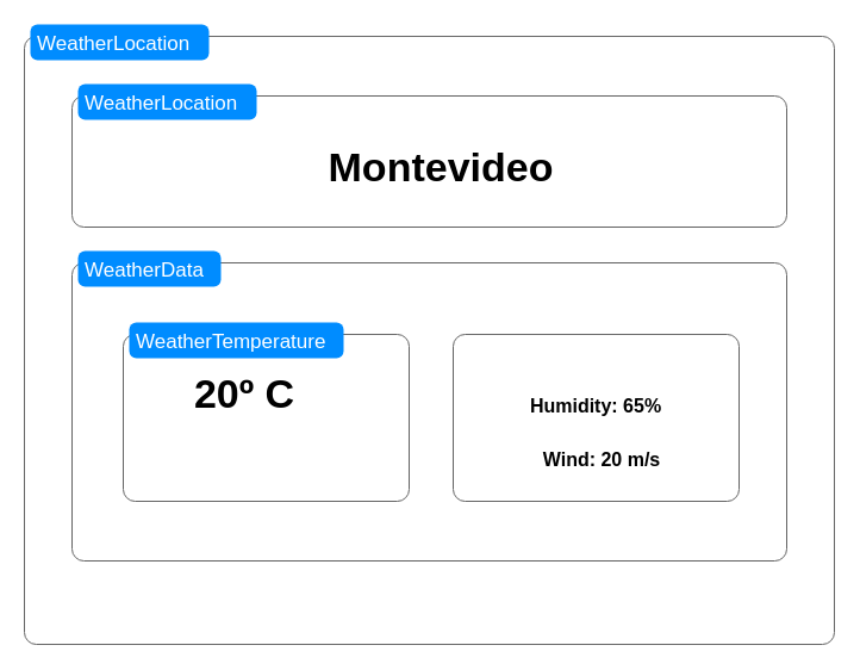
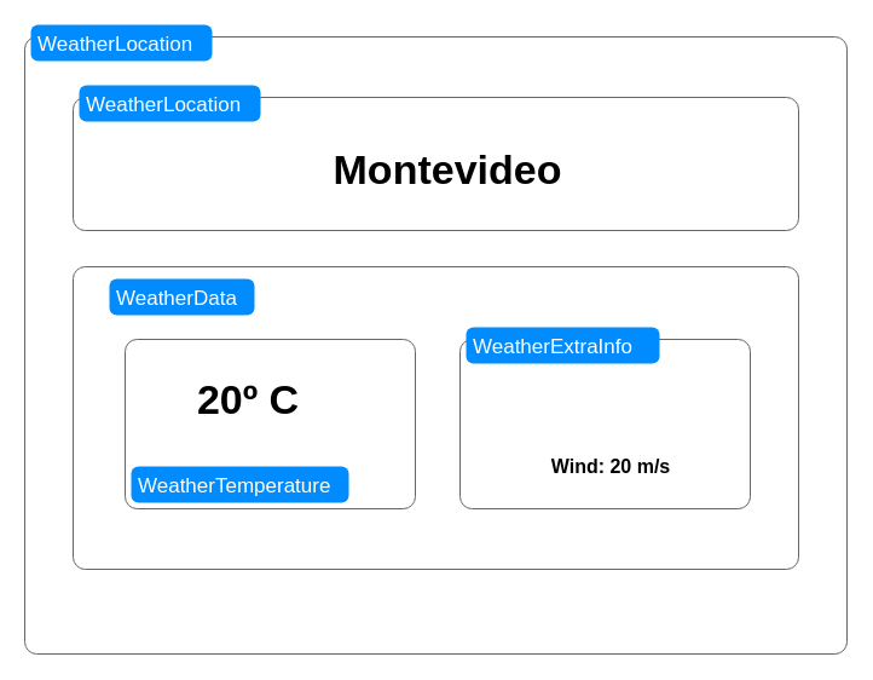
- <mxCell id="8" value="WeatherData" style="shape=rect;strokeColor=none;fillColor=#008cff;strokeWidth=1;dashed=0;rounded=1;arcSize=20;fontColor=#ffffff;fontSize=17;spacing=2;spacingTop=-2;align=left;autosize=1;spacingLeft=4;resizeWidth=0;resizeHeight=0;perimeter=none;" vertex="1" parent="7"><mxGeometry x="5" width="120" height="30" as="geometry" /></mxCell>
+ <mxCell id="8" value="WeatherData" style="shape=rect;strokeColor=none;fillColor=#008cff;strokeWidth=1;dashed=0;rounded=1;arcSize=20;fontColor=#ffffff;fontSize=17;spacing=2;spacingTop=-2;align=left;autosize=1;spacingLeft=4;resizeWidth=0;resizeHeight=0;perimeter=none;" vertex="1" parent="7"><mxGeometry x="30" y="20" width="120" height="30" as="geometry" /></mxCell>
- <mxCell id="10" value="WeatherTemperature" style="shape=rect;strokeColor=none;fillColor=#008cff;strokeWidth=1;dashed=0;rounded=1;arcSize=20;fontColor=#ffffff;fontSize=17;spacing=2;spacingTop=-2;align=left;autosize=1;spacingLeft=4;resizeWidth=0;resizeHeight=0;perimeter=none;" vertex="1" parent="9"><mxGeometry x="5" width="180" height="30" as="geometry" /></mxCell>
+ <mxCell id="10" value="WeatherTemperature" style="shape=rect;strokeColor=none;fillColor=#008cff;strokeWidth=1;dashed=0;rounded=1;arcSize=20;fontColor=#ffffff;fontSize=17;spacing=2;spacingTop=-2;align=left;autosize=1;spacingLeft=4;resizeWidth=0;resizeHeight=0;perimeter=none;" vertex="1" parent="9"><mxGeometry x="5" y="115" width="180" height="30" as="geometry" /></mxCell>
+ <mxCell id="13" value="WeatherExtraInfo" style="shape=rect;strokeColor=none;fillColor=#008cff;strokeWidth=1;dashed=0;rounded=1;arcSize=20;fontColor=#ffffff;fontSize=17;spacing=2;spacingTop=-2;align=left;autosize=1;spacingLeft=4;resizeWidth=0;resizeHeight=0;perimeter=none;" vertex="1" parent="12"><mxGeometry x="5" width="160" height="30" as="geometry" /></mxCell>
- <mxCell id="14" value="&lt;font size=&quot;1&quot;&gt;&lt;b style=&quot;font-size: 16px&quot;&gt;Humidity: 65%&lt;/b&gt;&lt;/font&gt;" style="text;html=1;strokeColor=none;fillColor=none;align=center;verticalAlign=middle;whiteSpace=wrap;rounded=0;" vertex="1" parent="12"><mxGeometry x="60" y="60" width="120" height="20" as="geometry" /></mxCell>
